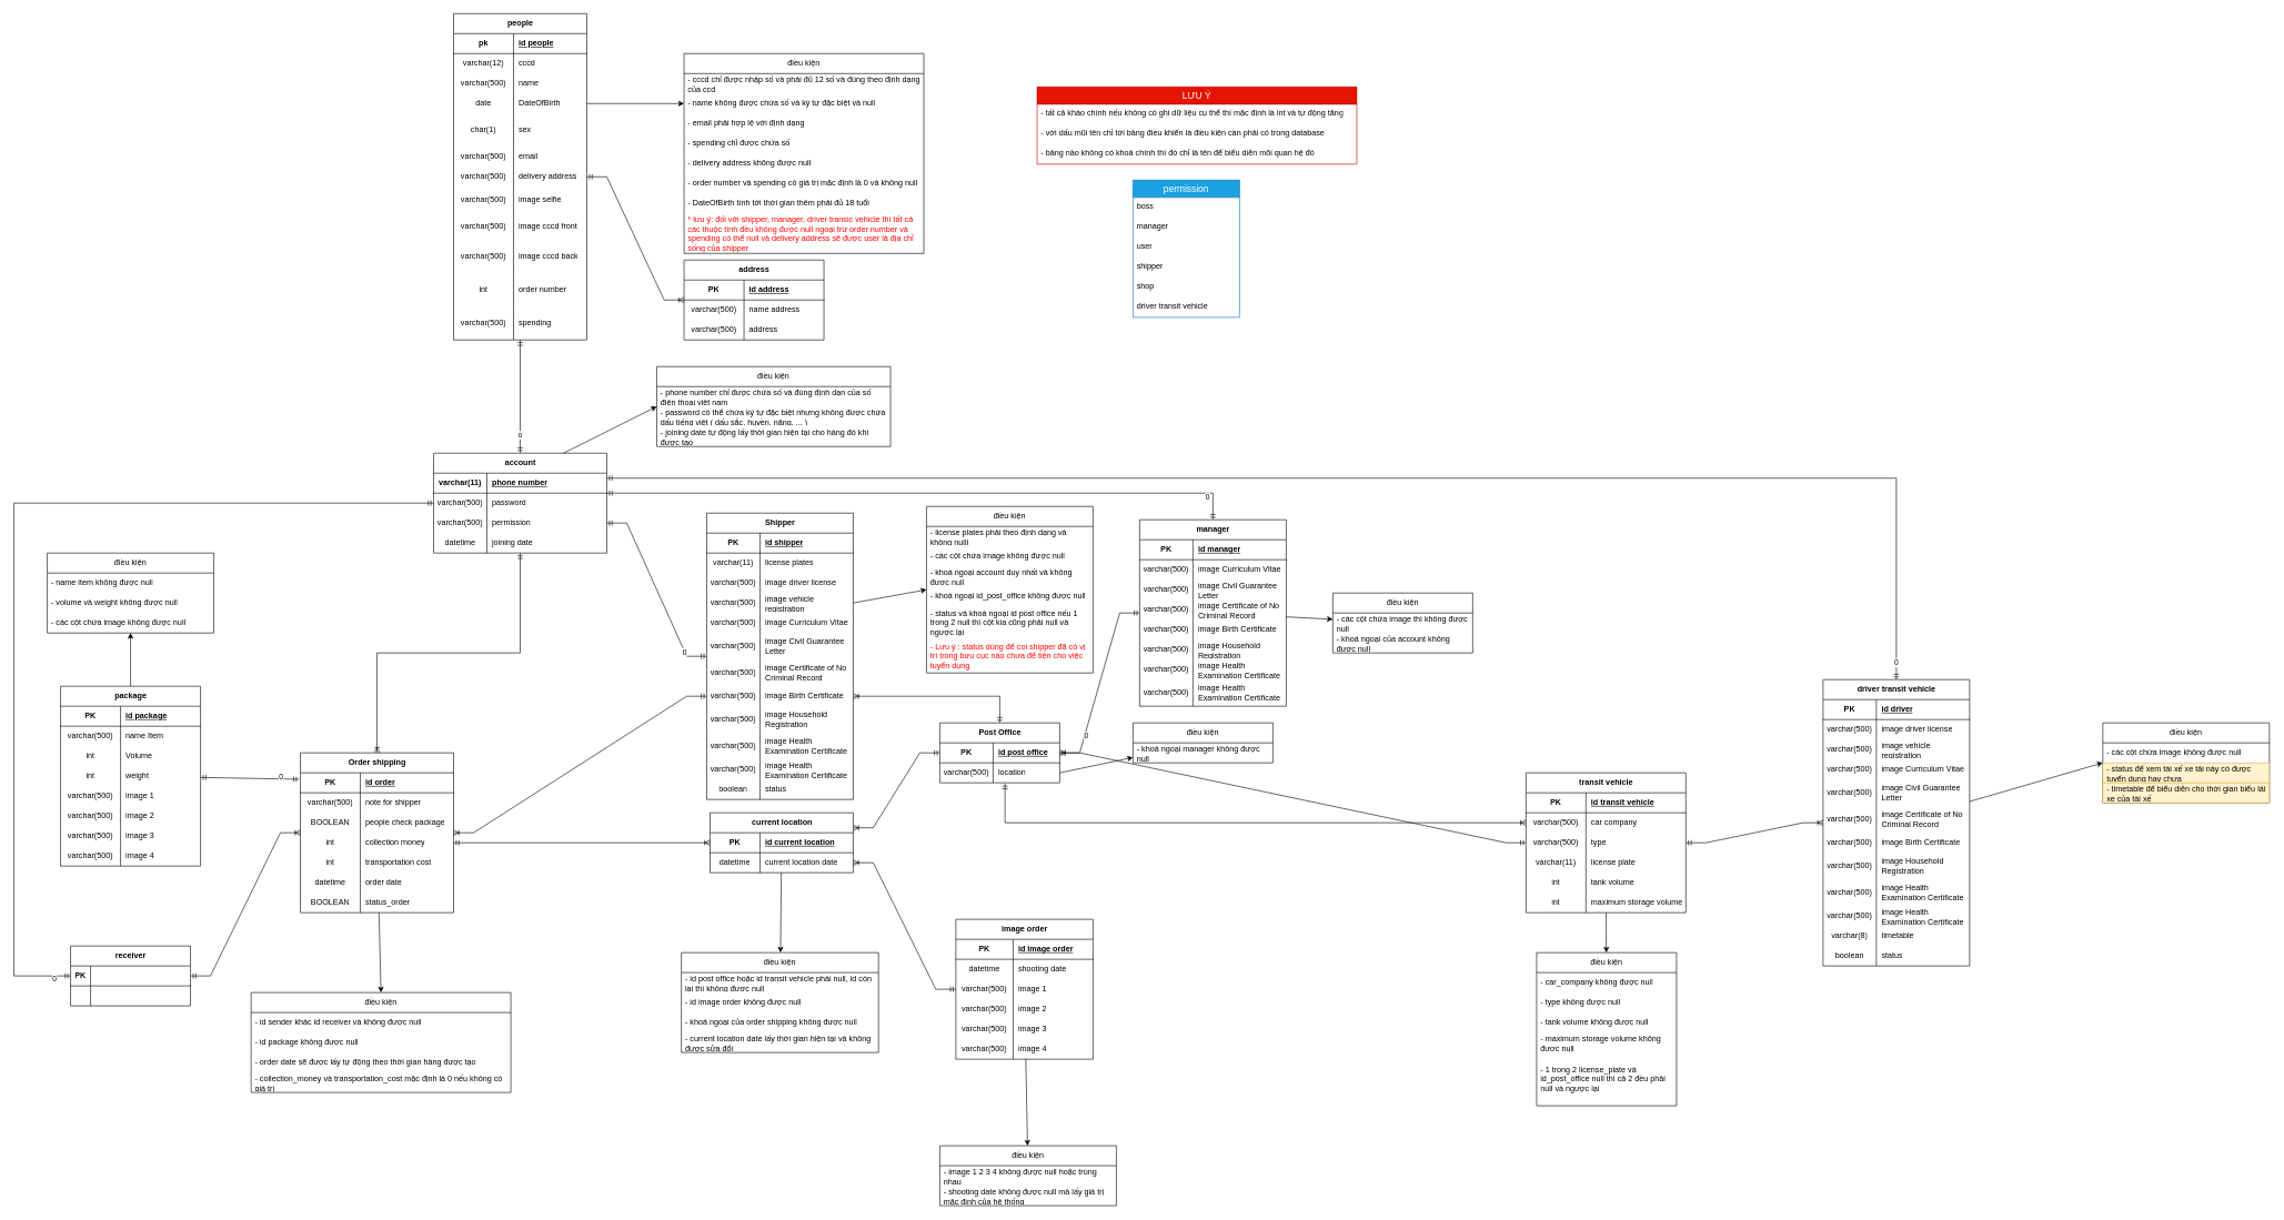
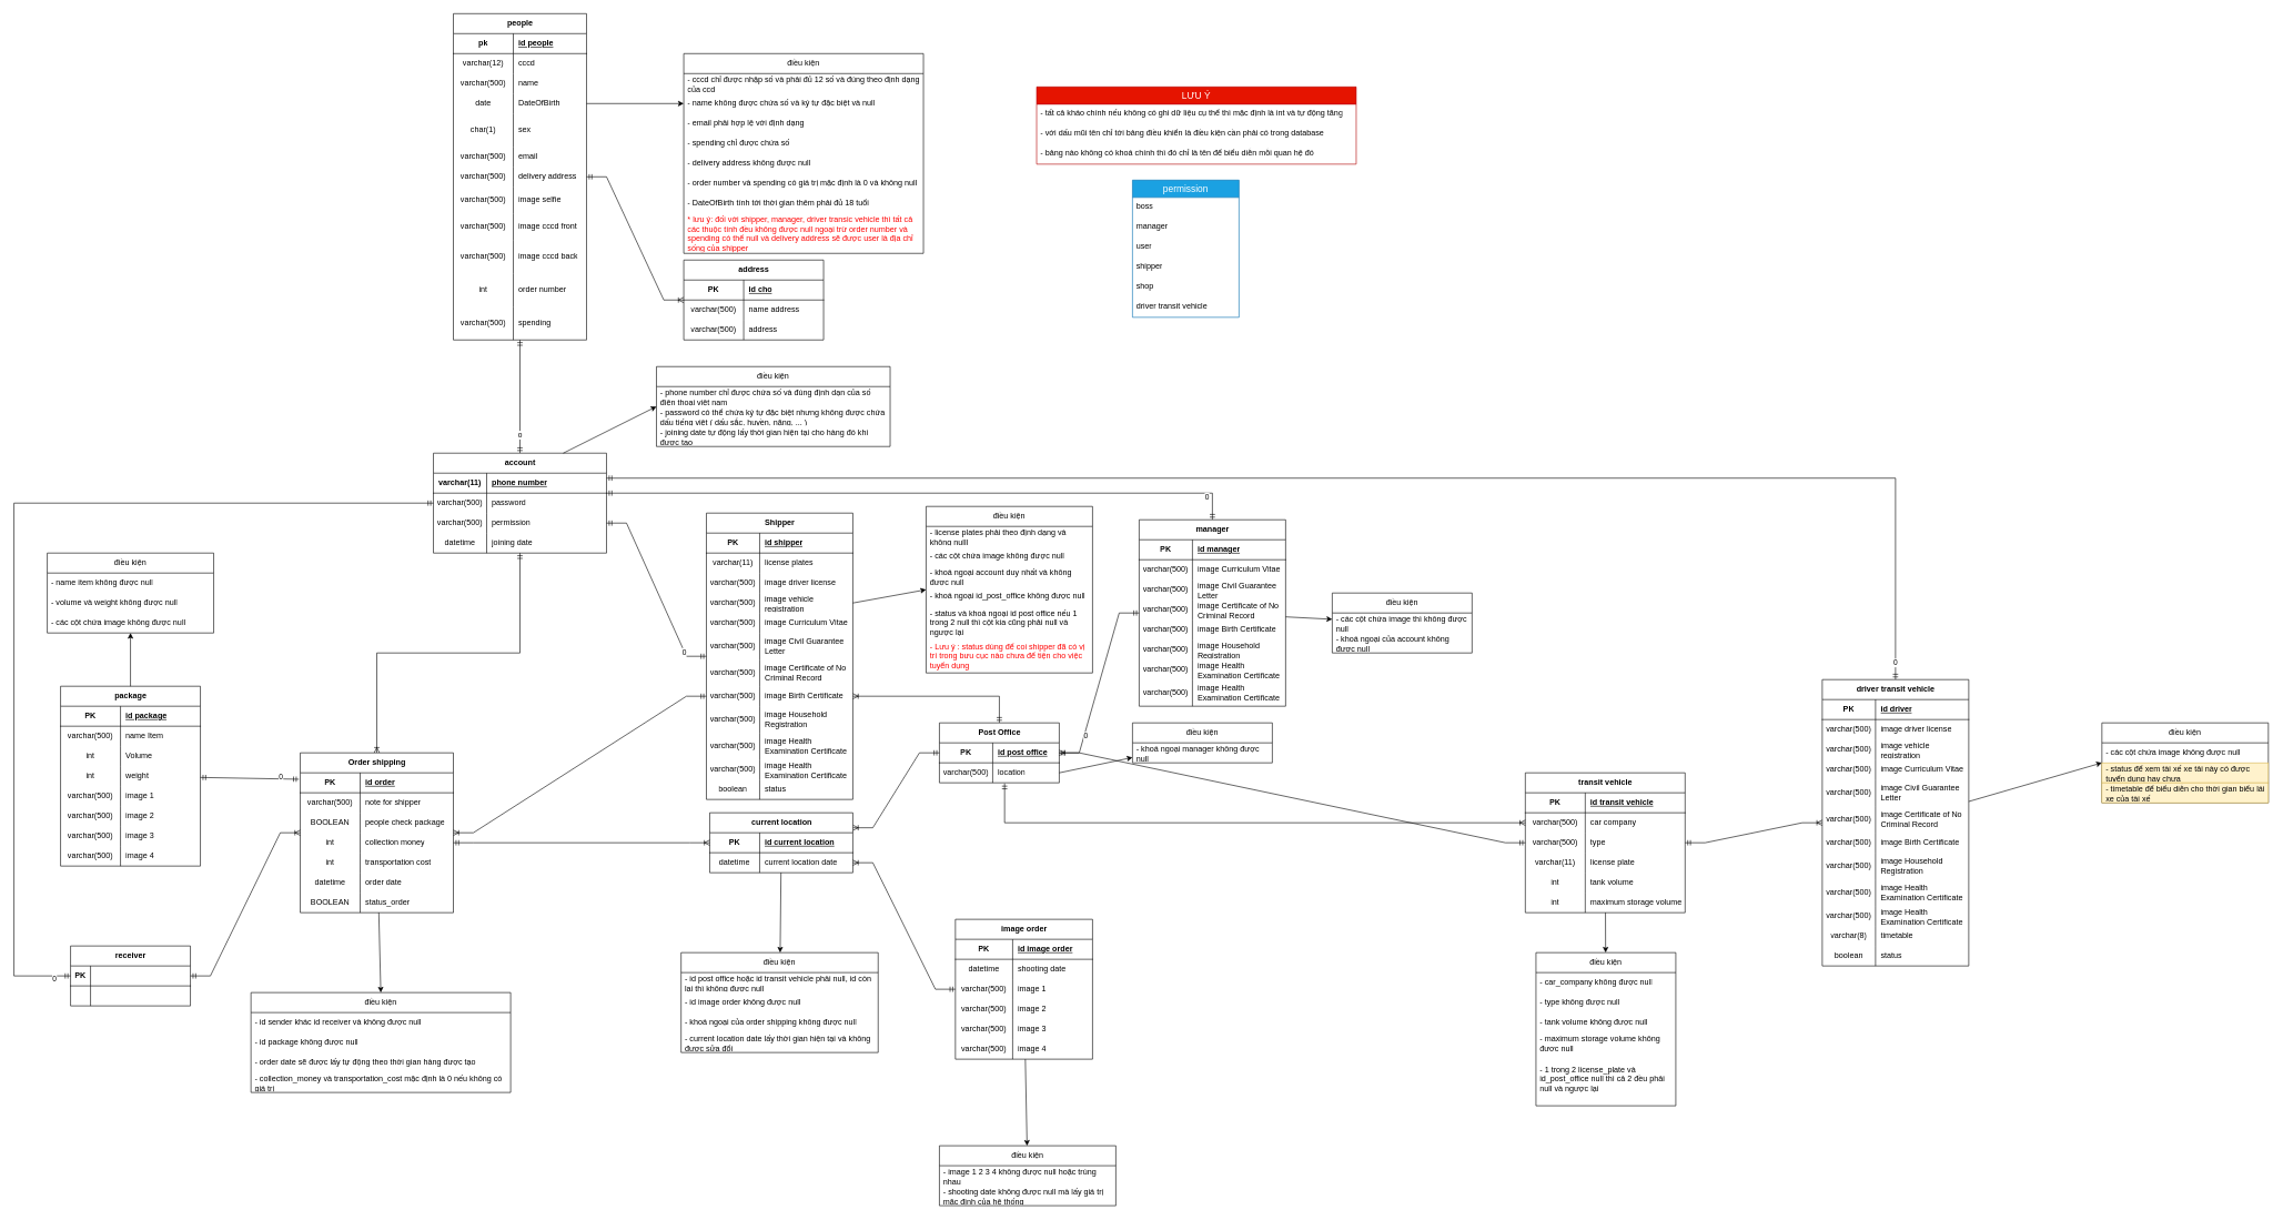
- <mxCell id="74" value="id address" style="shape=partialRectangle;connectable=0;fillColor=none;top=0;left=0;bottom=0;right=0;align=left;spacingLeft=6;fontStyle=5;overflow=hidden;whiteSpace=wrap;html=1;" parent="72" vertex="1"><mxGeometry x="90" width="120" height="30" as="geometry"><mxRectangle width="120" height="30" as="alternateBounds" /></mxGeometry></mxCell>
+ <mxCell id="74" value="id cho" style="shape=partialRectangle;connectable=0;fillColor=none;top=0;left=0;bottom=0;right=0;align=left;spacingLeft=6;fontStyle=5;overflow=hidden;whiteSpace=wrap;html=1;" parent="72" vertex="1"><mxGeometry x="90" width="120" height="30" as="geometry"><mxRectangle width="120" height="30" as="alternateBounds" /></mxGeometry></mxCell>
